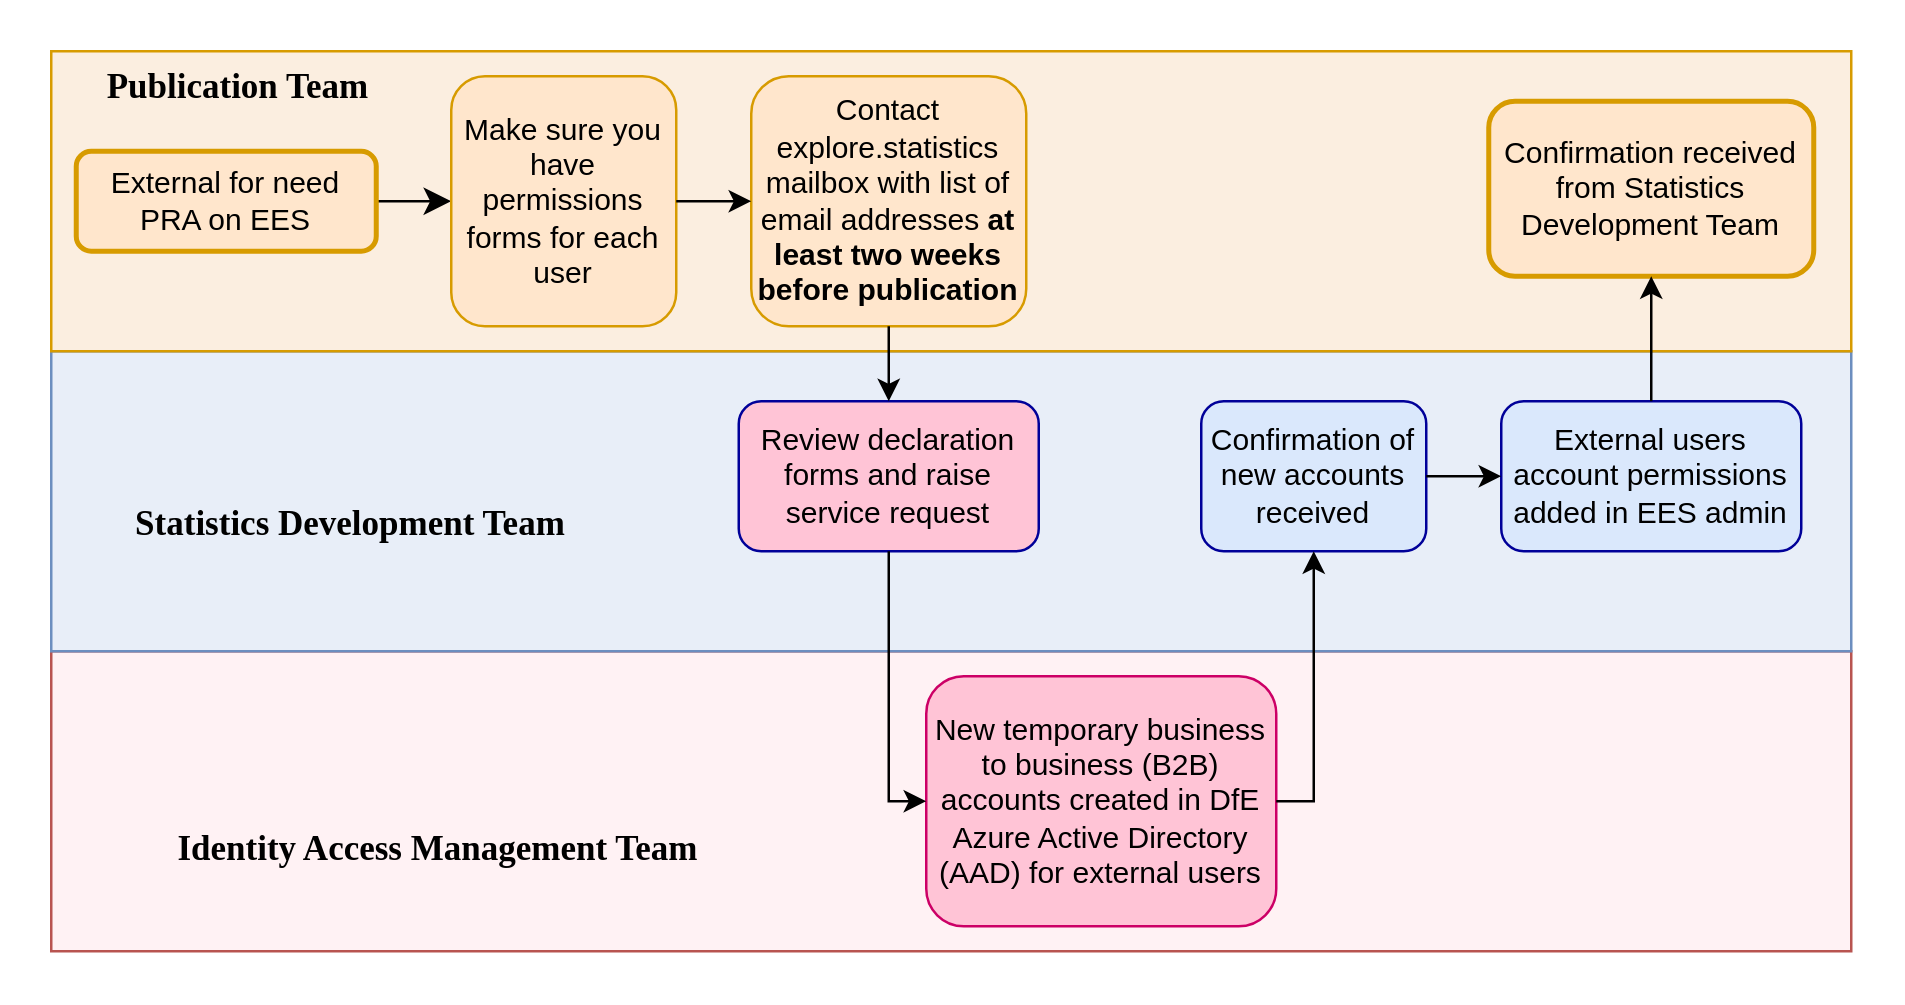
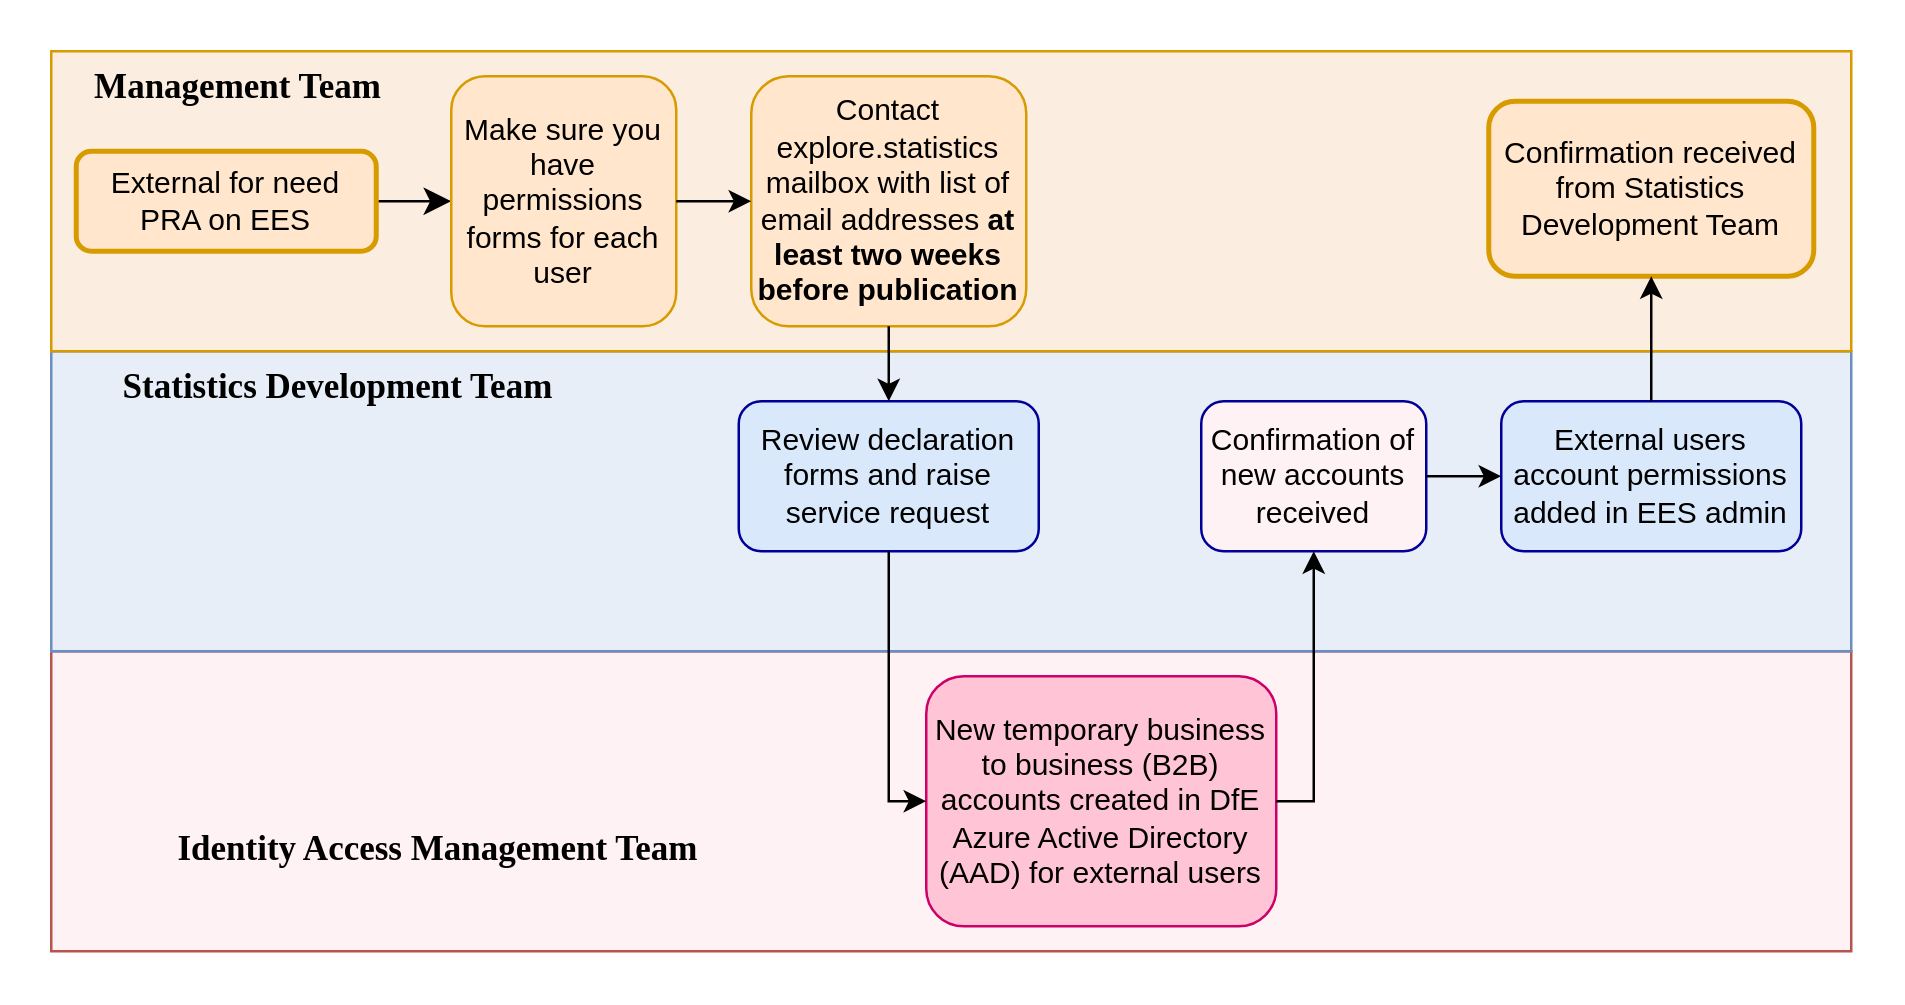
- <mxCell id="16" value="&lt;b&gt;&lt;font style=&quot;font-size: 14px;&quot;&gt;Publication Team&lt;/font&gt;&lt;/b&gt;" style="text;html=1;strokeColor=none;fillColor=none;align=center;verticalAlign=middle;whiteSpace=wrap;rounded=0;fontFamily=Tahoma;" parent="1" vertex="1"><mxGeometry x="20" y="20" width="150" height="30" as="geometry" /></mxCell>
+ <mxCell id="16" value="&lt;b&gt;&lt;font style=&quot;font-size: 14px;&quot;&gt;Management Team&lt;/font&gt;&lt;/b&gt;" style="text;html=1;strokeColor=none;fillColor=none;align=center;verticalAlign=middle;whiteSpace=wrap;rounded=0;fontFamily=Tahoma;" parent="1" vertex="1"><mxGeometry x="20" y="20" width="150" height="30" as="geometry" /></mxCell>
- <mxCell id="10" value="Review declaration forms and raise service request" style="rounded=1;whiteSpace=wrap;html=1;fontSize=12;glass=0;strokeWidth=1;shadow=0;fillColor=#ffc4d6;strokeColor=#000099;" parent="1" vertex="1"><mxGeometry x="295" y="160" width="120" height="60" as="geometry" /></mxCell>
+ <mxCell id="10" value="Review declaration forms and raise service request" style="rounded=1;whiteSpace=wrap;html=1;fontSize=12;glass=0;strokeWidth=1;shadow=0;fillColor=#dae8fc;strokeColor=#000099;" parent="1" vertex="1"><mxGeometry x="295" y="160" width="120" height="60" as="geometry" /></mxCell>
- <mxCell id="12" value="Confirmation of new accounts received" style="rounded=1;whiteSpace=wrap;html=1;fontSize=12;glass=0;strokeWidth=1;shadow=0;fillColor=#dae8fc;strokeColor=#000099;" parent="1" vertex="1"><mxGeometry x="480" y="160" width="90" height="60" as="geometry" /></mxCell>
+ <mxCell id="12" value="Confirmation of new accounts received" style="rounded=1;whiteSpace=wrap;html=1;fontSize=12;glass=0;strokeWidth=1;shadow=0;fillColor=#fff2f4;strokeColor=#000099;" parent="1" vertex="1"><mxGeometry x="480" y="160" width="90" height="60" as="geometry" /></mxCell>
- <mxCell id="17" value="&lt;span style=&quot;font-size: 14px;&quot;&gt;&lt;b&gt;Statistics Development Team&lt;/b&gt;&lt;/span&gt;" style="text;html=1;strokeColor=none;fillColor=none;align=center;verticalAlign=middle;whiteSpace=wrap;rounded=0;fontFamily=Tahoma;" parent="1" vertex="1"><mxGeometry x="25" y="195" width="230" height="30" as="geometry" /></mxCell>
+ <mxCell id="17" value="&lt;span style=&quot;font-size: 14px;&quot;&gt;&lt;b&gt;Statistics Development Team&lt;/b&gt;&lt;/span&gt;" style="text;html=1;strokeColor=none;fillColor=none;align=center;verticalAlign=middle;whiteSpace=wrap;rounded=0;fontFamily=Tahoma;" parent="1" vertex="1"><mxGeometry x="20" y="140" width="230" height="30" as="geometry" /></mxCell>
